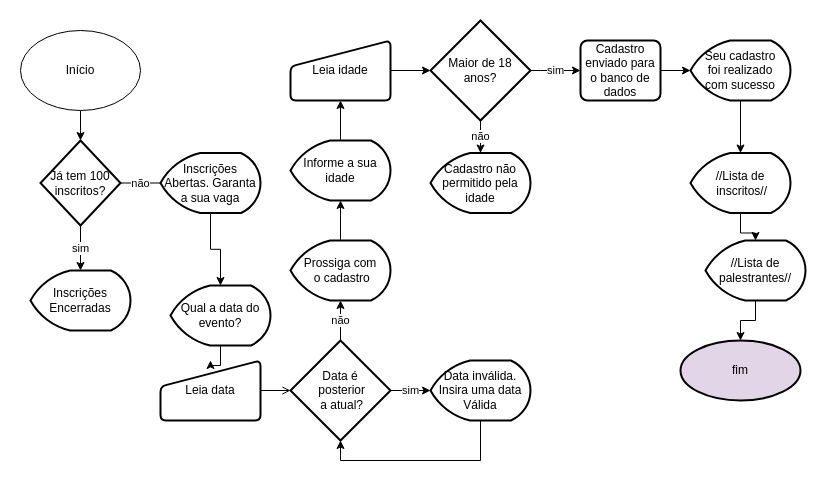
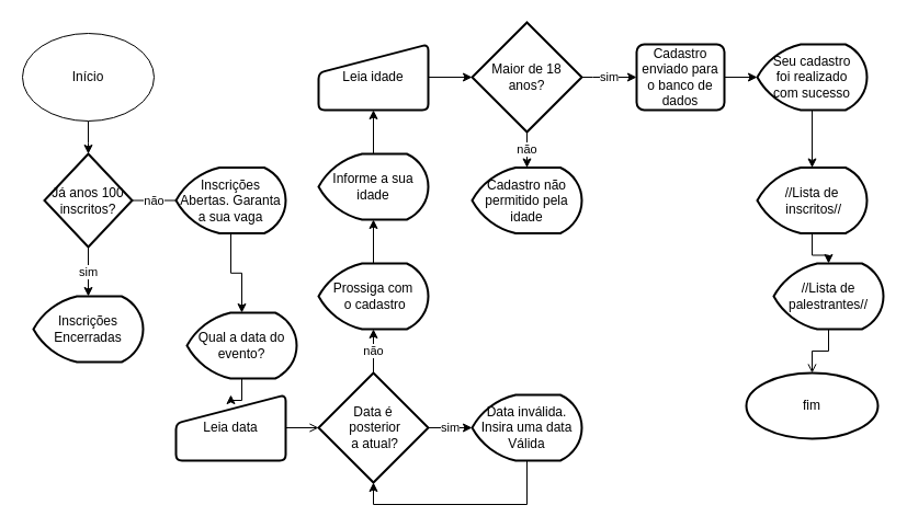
- <mxCell id="6" value="Já tem 100 inscritos?" style="strokeWidth=2;html=1;shape=mxgraph.flowchart.decision;whiteSpace=wrap;" vertex="1" parent="1"><mxGeometry x="40" y="140" width="80" height="85" as="geometry" /></mxCell>
+ <mxCell id="6" value="Já anos 100 inscritos?" style="strokeWidth=2;html=1;shape=mxgraph.flowchart.decision;whiteSpace=wrap;" vertex="1" parent="1"><mxGeometry x="40" y="140" width="80" height="85" as="geometry" /></mxCell>
- <mxCell id="33" value="" style="edgeStyle=orthogonalEdgeStyle;rounded=0;orthogonalLoop=1;jettySize=auto;html=1;" edge="1" parent="1" source="34" target="35"><mxGeometry relative="1" as="geometry" /></mxCell>
+ <mxCell id="33" value="" style="edgeStyle=orthogonalEdgeStyle;rounded=0;orthogonalLoop=1;jettySize=auto;html=1;endArrow=open;" edge="1" parent="1" source="34" target="35"><mxGeometry relative="1" as="geometry" /></mxCell>
- <mxCell id="35" value="fim" style="ellipse;whiteSpace=wrap;html=1;strokeWidth=2;fillColor=#e1d5e7;" vertex="1" parent="1"><mxGeometry x="680" y="340" width="120" height="60" as="geometry" /></mxCell>
+ <mxCell id="35" value="fim" style="ellipse;whiteSpace=wrap;html=1;strokeWidth=2;" vertex="1" parent="1"><mxGeometry x="680" y="340" width="120" height="60" as="geometry" /></mxCell>
